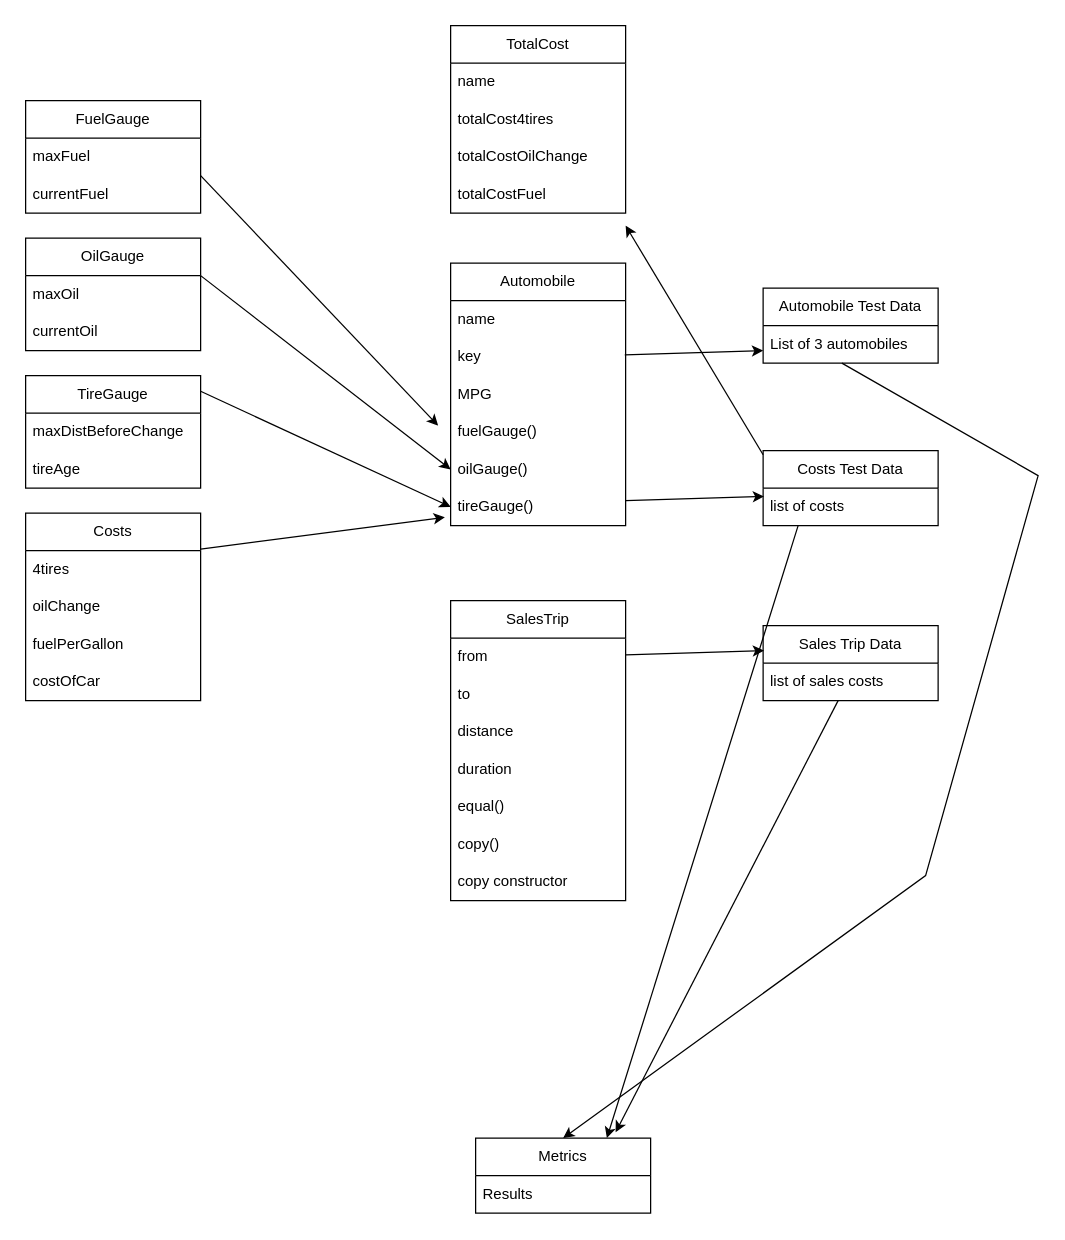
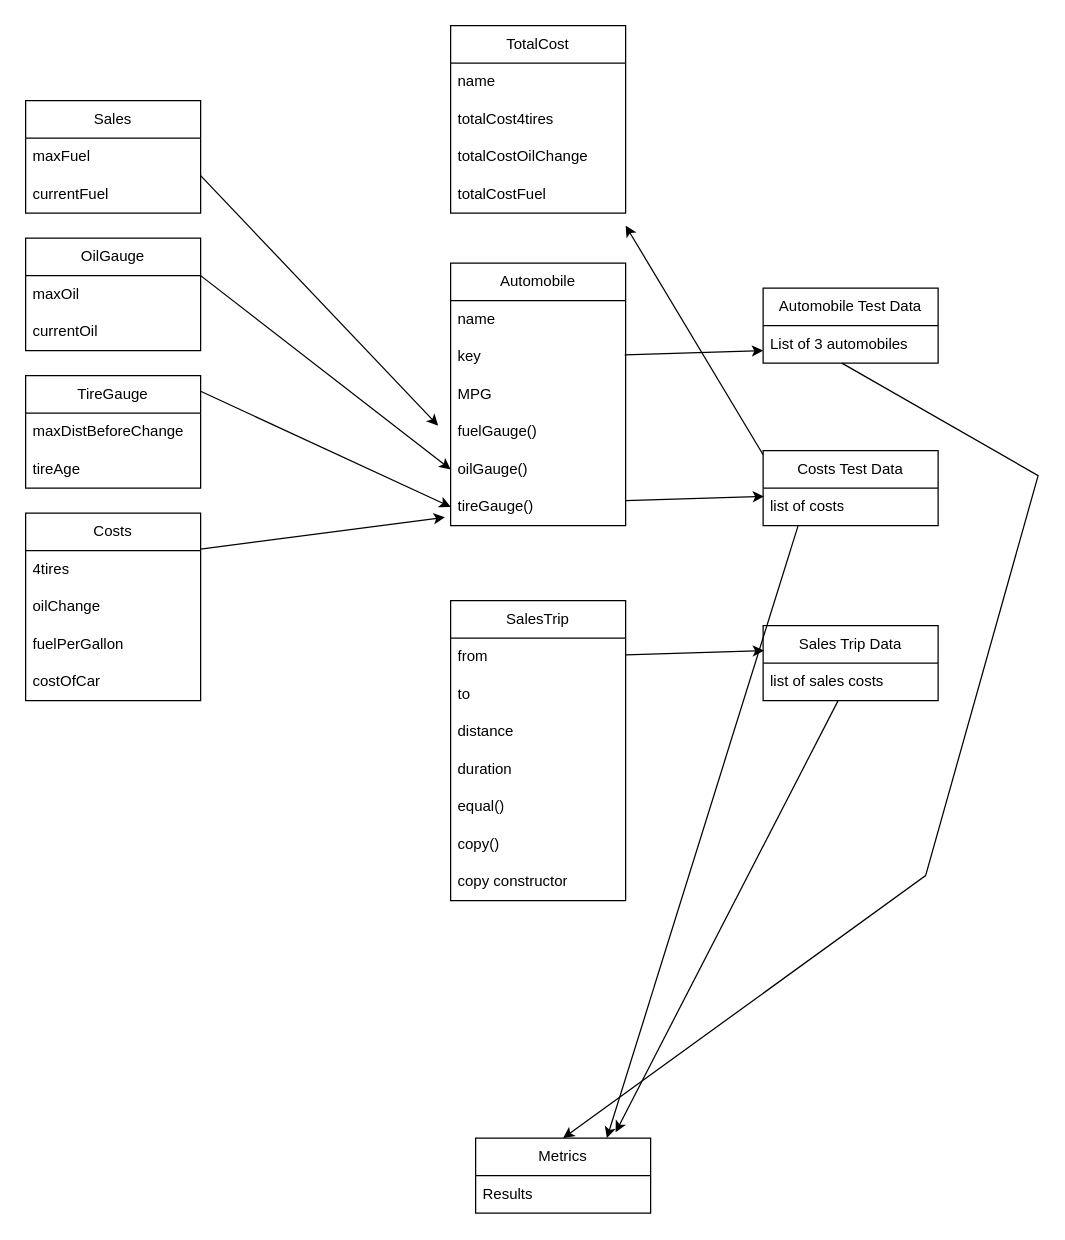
- <mxCell id="2" value="FuelGauge" style="swimlane;fontStyle=0;childLayout=stackLayout;horizontal=1;startSize=30;horizontalStack=0;resizeParent=1;resizeParentMax=0;resizeLast=0;collapsible=1;marginBottom=0;whiteSpace=wrap;html=1;" vertex="1" parent="1"><mxGeometry x="20" y="80" width="140" height="90" as="geometry" /></mxCell>
+ <mxCell id="2" value="Sales" style="swimlane;fontStyle=0;childLayout=stackLayout;horizontal=1;startSize=30;horizontalStack=0;resizeParent=1;resizeParentMax=0;resizeLast=0;collapsible=1;marginBottom=0;whiteSpace=wrap;html=1;" vertex="1" parent="1"><mxGeometry x="20" y="80" width="140" height="90" as="geometry" /></mxCell>
